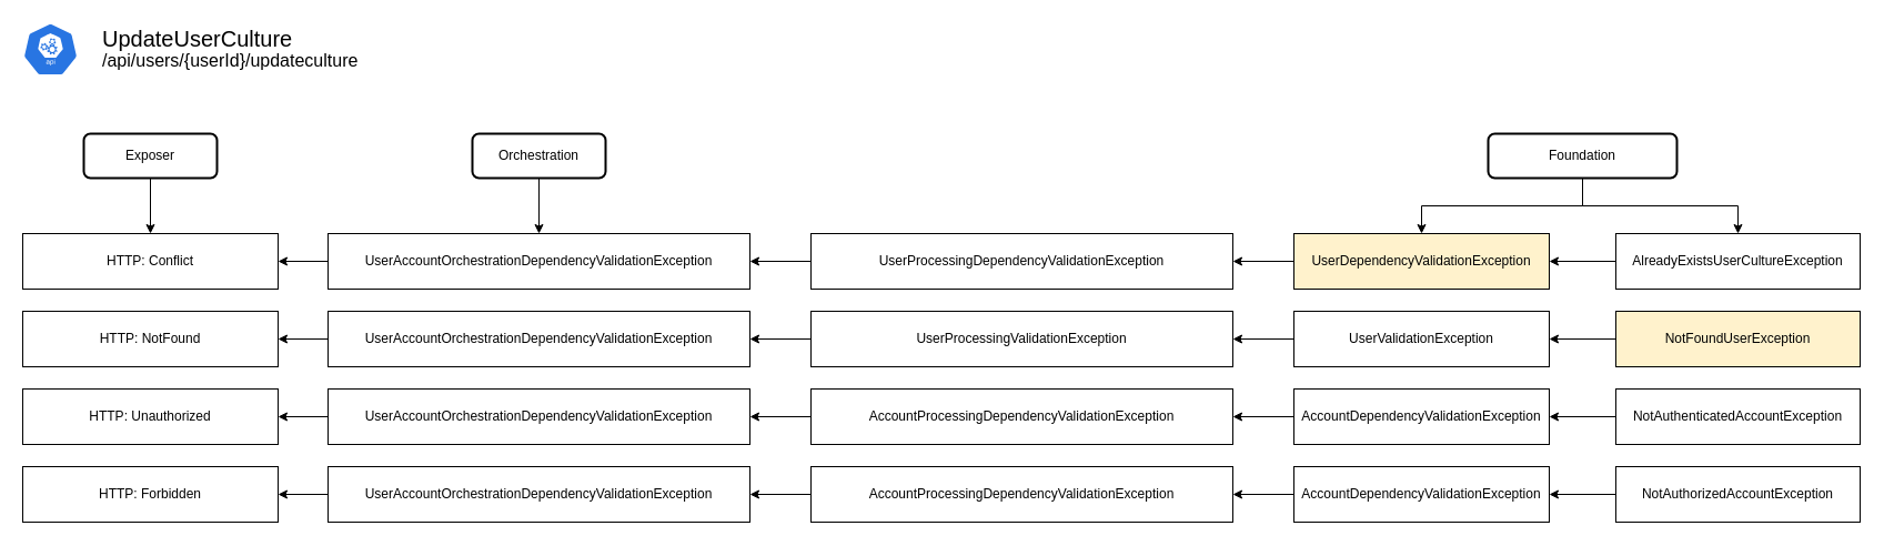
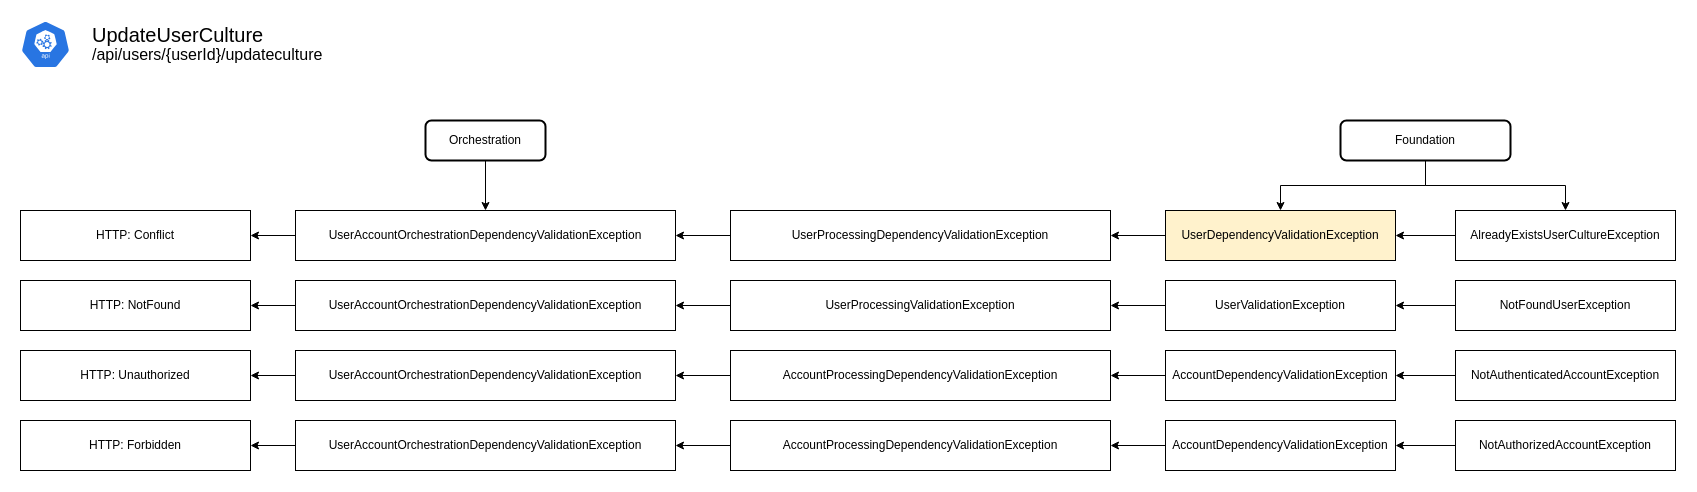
- <mxCell id="48" value="Exposer" style="rounded=1;whiteSpace=wrap;html=1;strokeWidth=2;gradientColor=none;" parent="1" vertex="1"><mxGeometry x="75" y="120" width="120" height="40" as="geometry" /></mxCell>
- <mxCell id="47" style="edgeStyle=orthogonalEdgeStyle;rounded=0;orthogonalLoop=1;jettySize=auto;html=1;" parent="1" source="48" target="10" edge="1"><mxGeometry relative="1" as="geometry" /></mxCell>
- <mxCell id="12" value="NotFoundUserException" style="rounded=0;whiteSpace=wrap;html=1;fillColor=#fff2cc;" parent="1" vertex="1"><mxGeometry x="1455" y="280" width="220" height="50" as="geometry" /></mxCell>
+ <mxCell id="12" value="NotFoundUserException" style="rounded=0;whiteSpace=wrap;html=1;" parent="1" vertex="1"><mxGeometry x="1455" y="280" width="220" height="50" as="geometry" /></mxCell>
